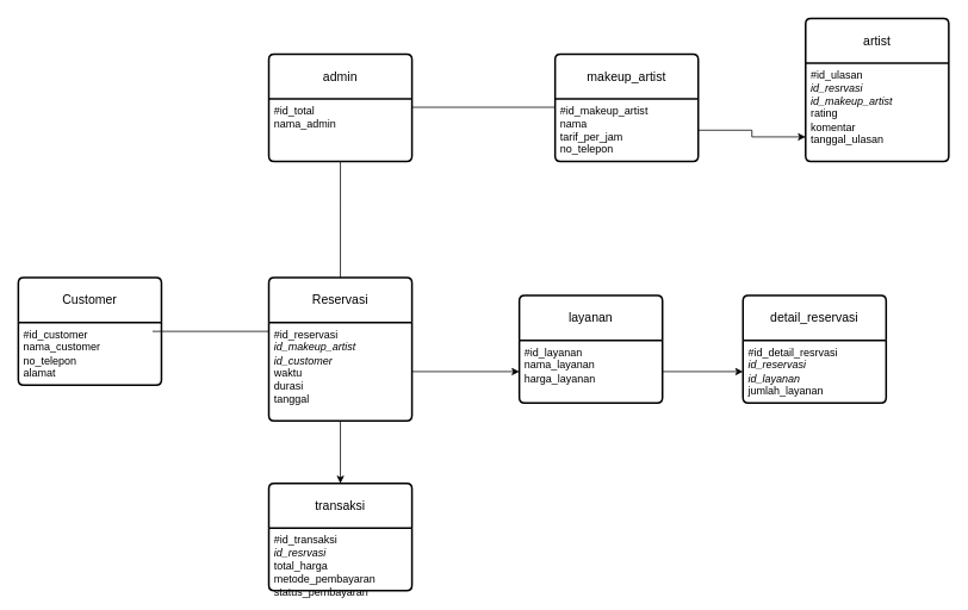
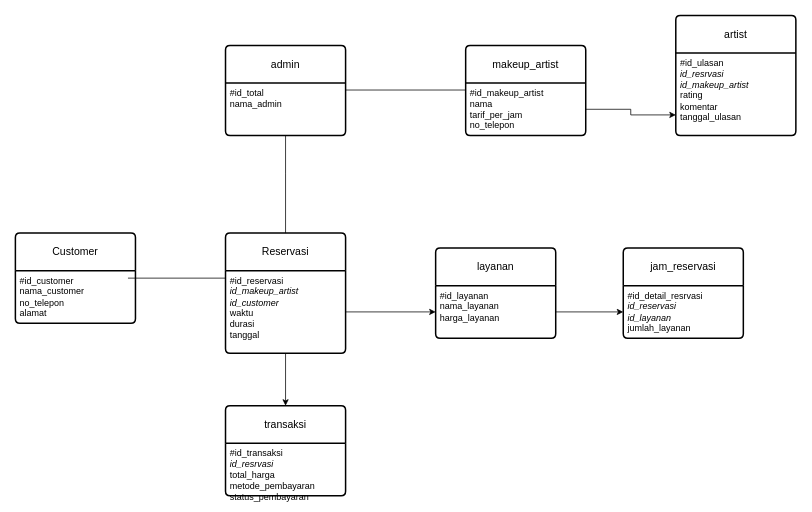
- <mxCell id="12" value="detail_reservasi" style="swimlane;childLayout=stackLayout;horizontal=1;startSize=50;horizontalStack=0;rounded=1;fontSize=14;fontStyle=0;strokeWidth=2;resizeParent=0;resizeLast=1;shadow=0;dashed=0;align=center;arcSize=4;whiteSpace=wrap;html=1;" vertex="1" parent="1"><mxGeometry x="830" y="330" width="160" height="120" as="geometry" /></mxCell>
+ <mxCell id="12" value="jam_reservasi" style="swimlane;childLayout=stackLayout;horizontal=1;startSize=50;horizontalStack=0;rounded=1;fontSize=14;fontStyle=0;strokeWidth=2;resizeParent=0;resizeLast=1;shadow=0;dashed=0;align=center;arcSize=4;whiteSpace=wrap;html=1;" vertex="1" parent="1"><mxGeometry x="830" y="330" width="160" height="120" as="geometry" /></mxCell>
